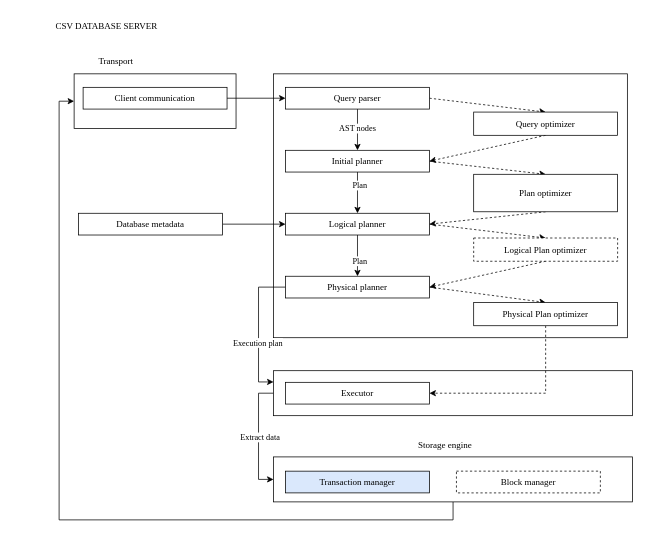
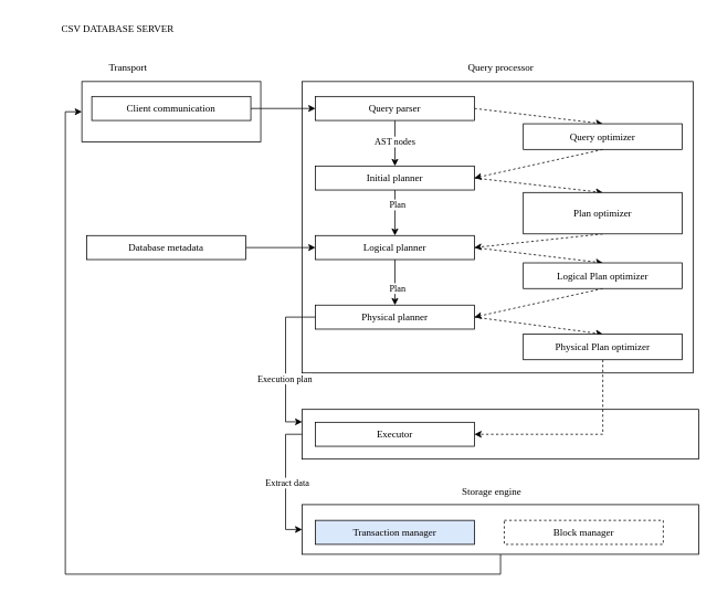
+ <mxCell id="3" value="Query processor" style="text;html=1;align=center;verticalAlign=middle;whiteSpace=wrap;rounded=0;fontFamily=Source Code Pro;fontSource=https%3A%2F%2Ffonts.googleapis.com%2Fcss%3Ffamily%3DSource%2BCode%2BPro;" parent="1" vertex="1"><mxGeometry x="547.5" y="66" width="112" height="30" as="geometry" /></mxCell>
- <mxCell id="27" value="Logical Plan optimizer" style="rounded=0;whiteSpace=wrap;html=1;fontFamily=Source Code Pro;fontSource=https%3A%2F%2Ffonts.googleapis.com%2Fcss%3Ffamily%3DSource%2BCode%2BPro;dashed=1;" parent="1" vertex="1"><mxGeometry x="631" y="317" width="192" height="31" as="geometry" /></mxCell>
+ <mxCell id="27" value="Logical Plan optimizer" style="rounded=0;whiteSpace=wrap;html=1;fontFamily=Source Code Pro;fontSource=https%3A%2F%2Ffonts.googleapis.com%2Fcss%3Ffamily%3DSource%2BCode%2BPro;" parent="1" vertex="1"><mxGeometry x="631" y="317" width="192" height="31" as="geometry" /></mxCell>
